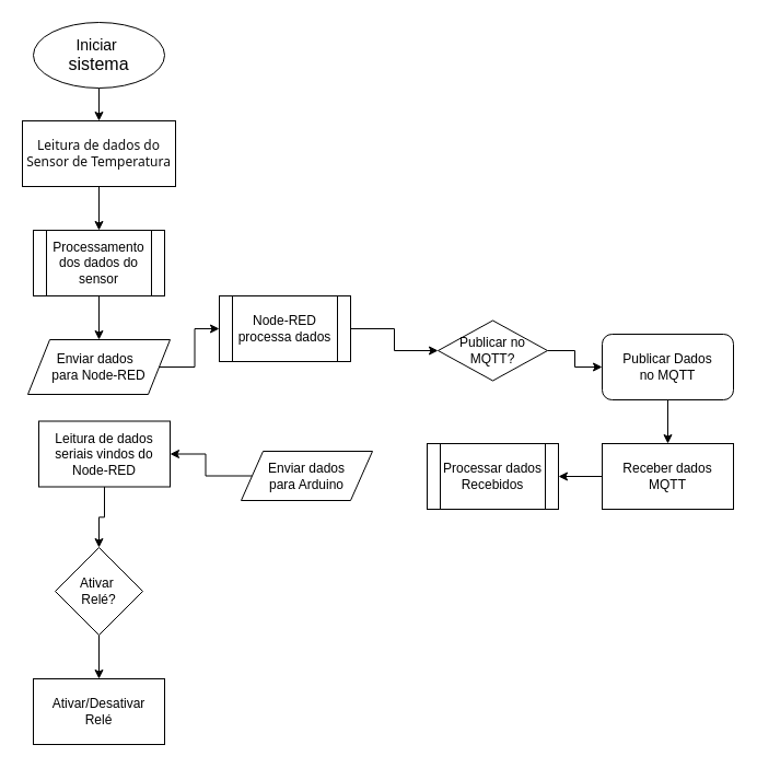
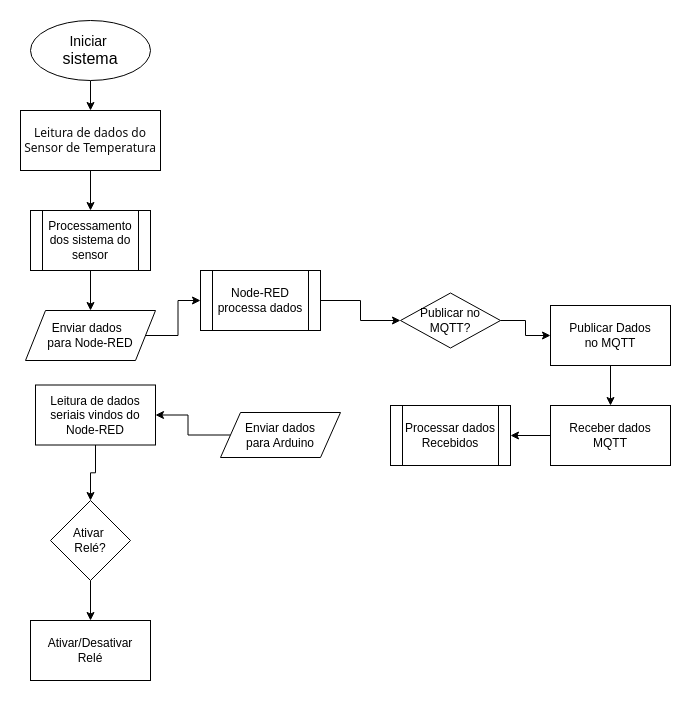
- <mxCell id="7" value="Processamento dos dados do sensor" style="shape=process;whiteSpace=wrap;html=1;backgroundOutline=1;" vertex="1" parent="1"><mxGeometry x="30" y="210" width="120" height="60" as="geometry" /></mxCell>
+ <mxCell id="7" value="Processamento dos sistema do sensor" style="shape=process;whiteSpace=wrap;html=1;backgroundOutline=1;" vertex="1" parent="1"><mxGeometry x="30" y="210" width="120" height="60" as="geometry" /></mxCell>
- <mxCell id="20" value="Publicar Dados&lt;div&gt;no MQTT&lt;/div&gt;" style="whiteSpace=wrap;html=1;rounded=1;" vertex="1" parent="1"><mxGeometry x="550" y="305" width="120" height="60" as="geometry" /></mxCell>
+ <mxCell id="20" value="Publicar Dados&lt;div&gt;no MQTT&lt;/div&gt;" style="whiteSpace=wrap;html=1;" vertex="1" parent="1"><mxGeometry x="550" y="305" width="120" height="60" as="geometry" /></mxCell>
